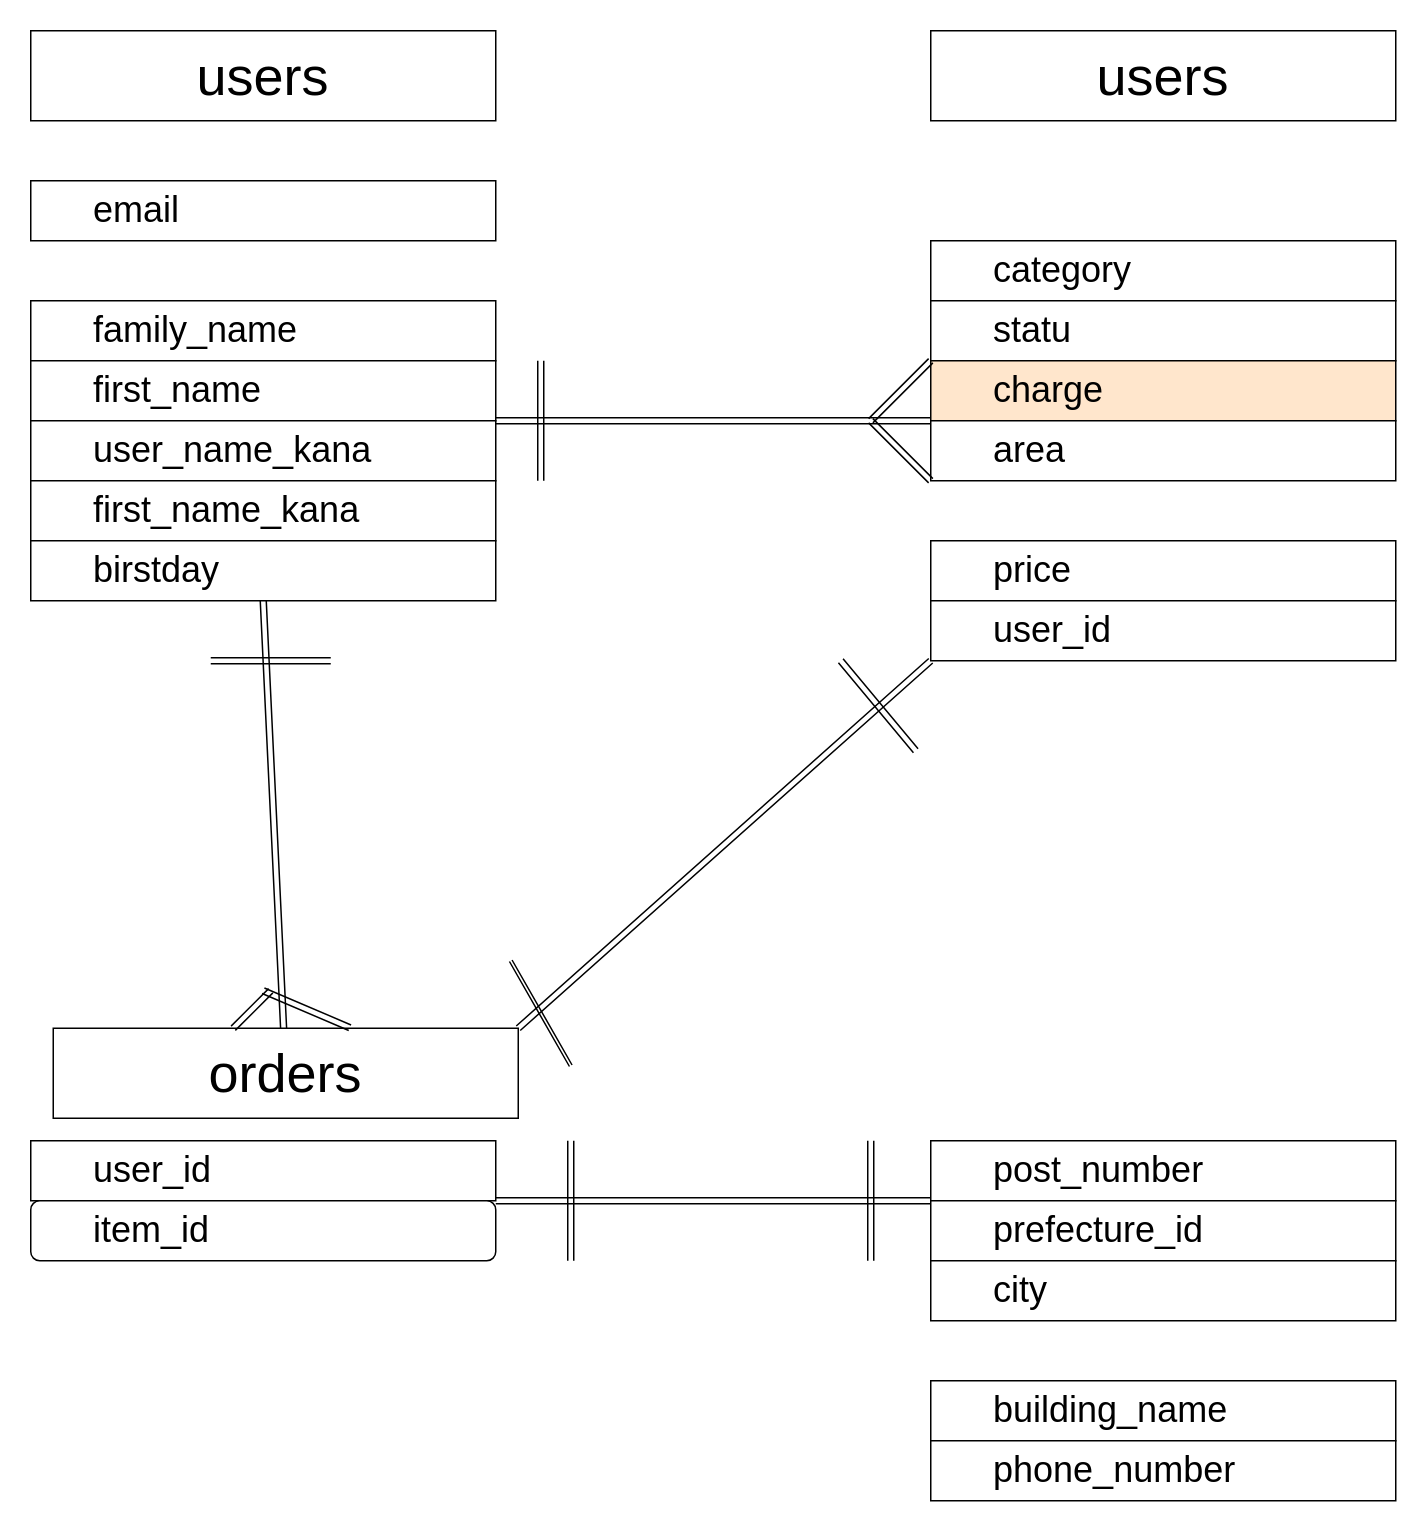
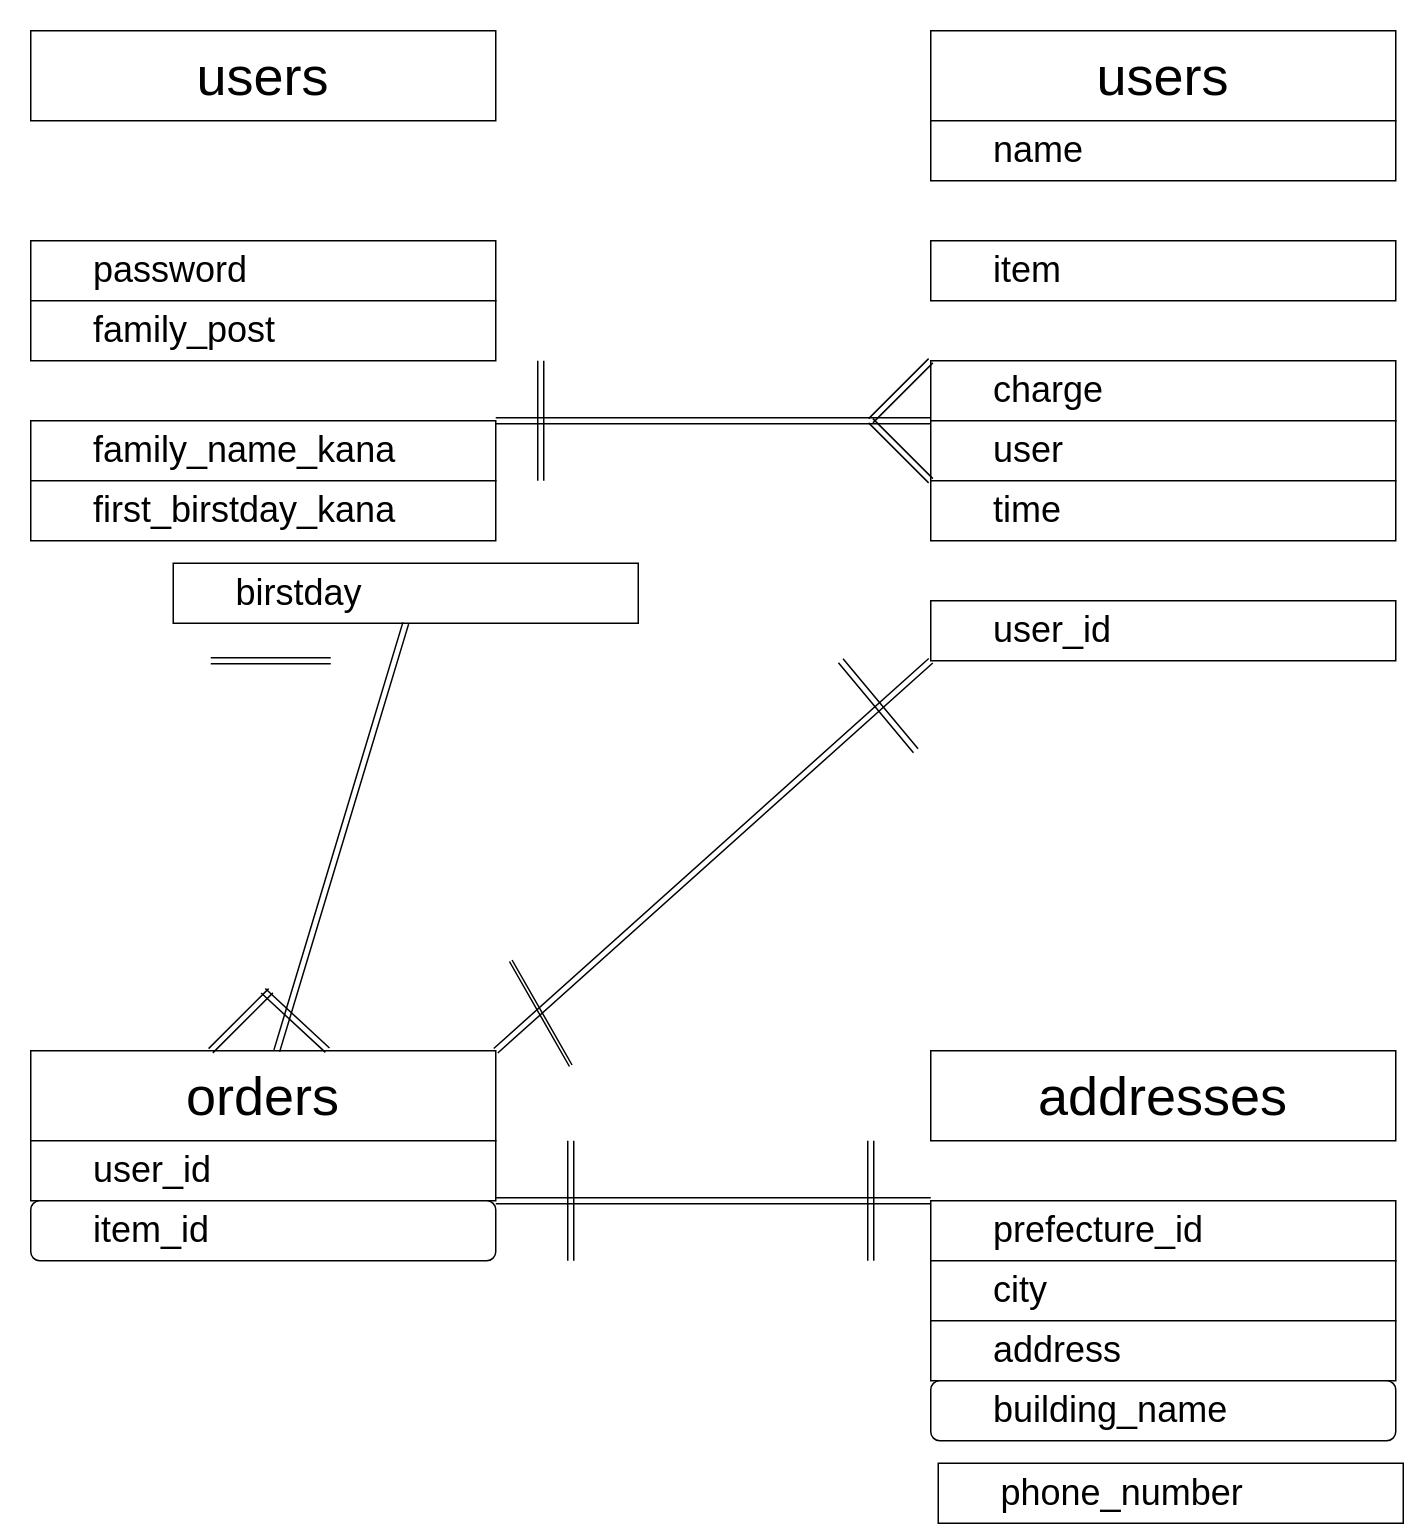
+ <mxCell id="12" value="&lt;blockquote style=&quot;margin: 0 0 0 40px ; border: none ; padding: 0px&quot;&gt;&lt;span style=&quot;font-size: 24px&quot;&gt;name&lt;/span&gt;&lt;/blockquote&gt;" style="rounded=0;whiteSpace=wrap;html=1;align=left;" parent="1" vertex="1"><mxGeometry x="620" y="80" width="310" height="40" as="geometry" /></mxCell>
- <mxCell id="3" value="&lt;blockquote style=&quot;margin: 0 0 0 40px ; border: none ; padding: 0px&quot;&gt;&lt;span style=&quot;font-size: 24px&quot;&gt;email&lt;/span&gt;&lt;/blockquote&gt;" style="rounded=0;whiteSpace=wrap;html=1;align=left;" parent="1" vertex="1"><mxGeometry x="20" y="120" width="310" height="40" as="geometry" /></mxCell>
+ <mxCell id="4" value="&lt;blockquote style=&quot;margin: 0 0 0 40px ; border: none ; padding: 0px&quot;&gt;&lt;span style=&quot;font-size: 24px&quot;&gt;password&lt;/span&gt;&lt;/blockquote&gt;" style="rounded=0;whiteSpace=wrap;html=1;align=left;" parent="1" vertex="1"><mxGeometry x="20" y="160" width="310" height="40" as="geometry" /></mxCell>
- <mxCell id="13" value="&lt;blockquote style=&quot;margin: 0 0 0 40px ; border: none ; padding: 0px&quot;&gt;&lt;span style=&quot;font-size: 24px&quot;&gt;category&lt;/span&gt;&lt;/blockquote&gt;" style="rounded=0;whiteSpace=wrap;html=1;align=left;" parent="1" vertex="1"><mxGeometry x="620" y="160" width="310" height="40" as="geometry" /></mxCell>
+ <mxCell id="13" value="&lt;blockquote style=&quot;margin: 0 0 0 40px ; border: none ; padding: 0px&quot;&gt;&lt;span style=&quot;font-size: 24px&quot;&gt;item&lt;/span&gt;&lt;/blockquote&gt;" style="rounded=0;whiteSpace=wrap;html=1;align=left;" parent="1" vertex="1"><mxGeometry x="620" y="160" width="310" height="40" as="geometry" /></mxCell>
- <mxCell id="5" value="&lt;blockquote style=&quot;margin: 0 0 0 40px ; border: none ; padding: 0px&quot;&gt;&lt;span style=&quot;font-size: 24px&quot;&gt;family_name&lt;/span&gt;&lt;/blockquote&gt;" style="rounded=0;whiteSpace=wrap;html=1;align=left;" parent="1" vertex="1"><mxGeometry x="20" y="200" width="310" height="40" as="geometry" /></mxCell>
+ <mxCell id="5" value="&lt;blockquote style=&quot;margin: 0 0 0 40px ; border: none ; padding: 0px&quot;&gt;&lt;span style=&quot;font-size: 24px&quot;&gt;family_post&lt;/span&gt;&lt;/blockquote&gt;" style="rounded=0;whiteSpace=wrap;html=1;align=left;" parent="1" vertex="1"><mxGeometry x="20" y="200" width="310" height="40" as="geometry" /></mxCell>
- <mxCell id="14" value="&lt;blockquote style=&quot;margin: 0 0 0 40px ; border: none ; padding: 0px&quot;&gt;&lt;span style=&quot;font-size: 24px&quot;&gt;statu&lt;/span&gt;&lt;/blockquote&gt;" style="rounded=0;whiteSpace=wrap;html=1;align=left;" parent="1" vertex="1"><mxGeometry x="620" y="200" width="310" height="40" as="geometry" /></mxCell>
- <mxCell id="6" value="&lt;blockquote style=&quot;margin: 0 0 0 40px ; border: none ; padding: 0px&quot;&gt;&lt;span style=&quot;font-size: 24px&quot;&gt;first_name&lt;/span&gt;&lt;/blockquote&gt;" style="rounded=0;whiteSpace=wrap;html=1;align=left;" parent="1" vertex="1"><mxGeometry x="20" y="240" width="310" height="40" as="geometry" /></mxCell>
- <mxCell id="15" value="&lt;blockquote style=&quot;margin: 0 0 0 40px ; border: none ; padding: 0px&quot;&gt;&lt;span style=&quot;font-size: 24px&quot;&gt;charge&lt;/span&gt;&lt;/blockquote&gt;" style="rounded=0;whiteSpace=wrap;html=1;align=left;fillColor=#ffe6cc;" parent="1" vertex="1"><mxGeometry x="620" y="240" width="310" height="40" as="geometry" /></mxCell>
+ <mxCell id="15" value="&lt;blockquote style=&quot;margin: 0 0 0 40px ; border: none ; padding: 0px&quot;&gt;&lt;span style=&quot;font-size: 24px&quot;&gt;charge&lt;/span&gt;&lt;/blockquote&gt;" style="rounded=0;whiteSpace=wrap;html=1;align=left;" parent="1" vertex="1"><mxGeometry x="620" y="240" width="310" height="40" as="geometry" /></mxCell>
- <mxCell id="7" value="&lt;blockquote style=&quot;margin: 0 0 0 40px ; border: none ; padding: 0px&quot;&gt;&lt;span style=&quot;font-size: 24px&quot;&gt;user_name_kana&lt;/span&gt;&lt;br&gt;&lt;/blockquote&gt;" style="rounded=0;whiteSpace=wrap;html=1;align=left;" parent="1" vertex="1"><mxGeometry x="20" y="280" width="310" height="40" as="geometry" /></mxCell>
+ <mxCell id="7" value="&lt;blockquote style=&quot;margin: 0 0 0 40px ; border: none ; padding: 0px&quot;&gt;&lt;span style=&quot;font-size: 24px&quot;&gt;family_name_kana&lt;/span&gt;&lt;br&gt;&lt;/blockquote&gt;" style="rounded=0;whiteSpace=wrap;html=1;align=left;" parent="1" vertex="1"><mxGeometry x="20" y="280" width="310" height="40" as="geometry" /></mxCell>
- <mxCell id="16" value="&lt;blockquote style=&quot;margin: 0 0 0 40px ; border: none ; padding: 0px&quot;&gt;&lt;span style=&quot;font-size: 24px&quot;&gt;area&lt;/span&gt;&lt;/blockquote&gt;" style="rounded=0;whiteSpace=wrap;html=1;align=left;" parent="1" vertex="1"><mxGeometry x="620" y="280" width="310" height="40" as="geometry" /></mxCell>
+ <mxCell id="16" value="&lt;blockquote style=&quot;margin: 0 0 0 40px ; border: none ; padding: 0px&quot;&gt;&lt;span style=&quot;font-size: 24px&quot;&gt;user&lt;/span&gt;&lt;/blockquote&gt;" style="rounded=0;whiteSpace=wrap;html=1;align=left;" parent="1" vertex="1"><mxGeometry x="620" y="280" width="310" height="40" as="geometry" /></mxCell>
- <mxCell id="8" value="&lt;blockquote style=&quot;margin: 0 0 0 40px ; border: none ; padding: 0px&quot;&gt;&lt;span style=&quot;font-size: 24px&quot;&gt;first_name_kana&lt;/span&gt;&lt;br&gt;&lt;/blockquote&gt;" style="rounded=0;whiteSpace=wrap;html=1;align=left;" parent="1" vertex="1"><mxGeometry x="20" y="320" width="310" height="40" as="geometry" /></mxCell>
+ <mxCell id="8" value="&lt;blockquote style=&quot;margin: 0 0 0 40px ; border: none ; padding: 0px&quot;&gt;&lt;span style=&quot;font-size: 24px&quot;&gt;first_birstday_kana&lt;/span&gt;&lt;br&gt;&lt;/blockquote&gt;" style="rounded=0;whiteSpace=wrap;html=1;align=left;" parent="1" vertex="1"><mxGeometry x="20" y="320" width="310" height="40" as="geometry" /></mxCell>
+ <mxCell id="17" value="&lt;blockquote style=&quot;margin: 0 0 0 40px ; border: none ; padding: 0px&quot;&gt;&lt;span style=&quot;font-size: 24px&quot;&gt;time&lt;/span&gt;&lt;/blockquote&gt;" style="rounded=0;whiteSpace=wrap;html=1;align=left;" parent="1" vertex="1"><mxGeometry x="620" y="320" width="310" height="40" as="geometry" /></mxCell>
- <mxCell id="9" value="&lt;blockquote style=&quot;margin: 0 0 0 40px ; border: none ; padding: 0px&quot;&gt;&lt;span style=&quot;font-size: 24px&quot;&gt;birstday&lt;/span&gt;&lt;/blockquote&gt;" style="rounded=0;whiteSpace=wrap;html=1;align=left;" parent="1" vertex="1"><mxGeometry x="20" y="360" width="310" height="40" as="geometry" /></mxCell>
+ <mxCell id="9" value="&lt;blockquote style=&quot;margin: 0 0 0 40px ; border: none ; padding: 0px&quot;&gt;&lt;span style=&quot;font-size: 24px&quot;&gt;birstday&lt;/span&gt;&lt;/blockquote&gt;" style="rounded=0;whiteSpace=wrap;html=1;align=left;" parent="1" vertex="1"><mxGeometry x="115" y="375" width="310" height="40" as="geometry" /></mxCell>
- <mxCell id="18" value="&lt;blockquote style=&quot;margin: 0 0 0 40px ; border: none ; padding: 0px&quot;&gt;&lt;span style=&quot;font-size: 24px&quot;&gt;price&lt;/span&gt;&lt;/blockquote&gt;" style="rounded=0;whiteSpace=wrap;html=1;align=left;" parent="1" vertex="1"><mxGeometry x="620" y="360" width="310" height="40" as="geometry" /></mxCell>
- <mxCell id="11" value="&lt;span style=&quot;font-size: 36px&quot;&gt;orders&lt;/span&gt;" style="rounded=0;whiteSpace=wrap;html=1;" parent="1" vertex="1"><mxGeometry x="35" y="685" width="310" height="60" as="geometry" /></mxCell>
+ <mxCell id="11" value="&lt;span style=&quot;font-size: 36px&quot;&gt;orders&lt;/span&gt;" style="rounded=0;whiteSpace=wrap;html=1;" parent="1" vertex="1"><mxGeometry x="20" y="700" width="310" height="60" as="geometry" /></mxCell>
+ <mxCell id="20" value="&lt;span style=&quot;font-size: 36px&quot;&gt;addresses&lt;/span&gt;" style="rounded=0;whiteSpace=wrap;html=1;" parent="1" vertex="1"><mxGeometry x="620" y="700" width="310" height="60" as="geometry" /></mxCell>
- <mxCell id="21" value="&lt;blockquote style=&quot;margin: 0 0 0 40px ; border: none ; padding: 0px&quot;&gt;&lt;span style=&quot;font-size: 24px&quot;&gt;post_number&lt;/span&gt;&lt;/blockquote&gt;" style="rounded=0;whiteSpace=wrap;html=1;align=left;" parent="1" vertex="1"><mxGeometry x="620" y="760" width="310" height="40" as="geometry" /></mxCell>
+ <mxCell id="24" value="&lt;blockquote style=&quot;margin: 0 0 0 40px ; border: none ; padding: 0px&quot;&gt;&lt;span style=&quot;font-size: 24px&quot;&gt;address&lt;/span&gt;&lt;/blockquote&gt;" style="rounded=0;whiteSpace=wrap;html=1;align=left;" parent="1" vertex="1"><mxGeometry x="620" y="880" width="310" height="40" as="geometry" /></mxCell>
- <mxCell id="25" value="&lt;blockquote style=&quot;margin: 0 0 0 40px ; border: none ; padding: 0px&quot;&gt;&lt;span style=&quot;font-size: 24px&quot;&gt;building_name&lt;/span&gt;&lt;/blockquote&gt;" style="rounded=0;whiteSpace=wrap;html=1;align=left;" parent="1" vertex="1"><mxGeometry x="620" y="920" width="310" height="40" as="geometry" /></mxCell>
+ <mxCell id="25" value="&lt;blockquote style=&quot;margin: 0 0 0 40px ; border: none ; padding: 0px&quot;&gt;&lt;span style=&quot;font-size: 24px&quot;&gt;building_name&lt;/span&gt;&lt;/blockquote&gt;" style="whiteSpace=wrap;html=1;align=left;rounded=1;" parent="1" vertex="1"><mxGeometry x="620" y="920" width="310" height="40" as="geometry" /></mxCell>
- <mxCell id="26" value="&lt;blockquote style=&quot;margin: 0 0 0 40px ; border: none ; padding: 0px&quot;&gt;&lt;span style=&quot;font-size: 24px&quot;&gt;phone_number&lt;/span&gt;&lt;/blockquote&gt;" style="rounded=0;whiteSpace=wrap;html=1;align=left;" parent="1" vertex="1"><mxGeometry x="620" y="960" width="310" height="40" as="geometry" /></mxCell>
+ <mxCell id="26" value="&lt;blockquote style=&quot;margin: 0 0 0 40px ; border: none ; padding: 0px&quot;&gt;&lt;span style=&quot;font-size: 24px&quot;&gt;phone_number&lt;/span&gt;&lt;/blockquote&gt;" style="rounded=0;whiteSpace=wrap;html=1;align=left;" parent="1" vertex="1"><mxGeometry x="625" y="975" width="310" height="40" as="geometry" /></mxCell>
